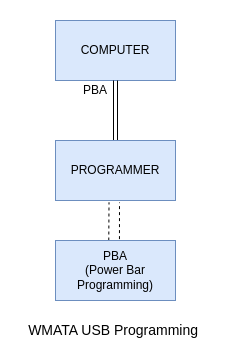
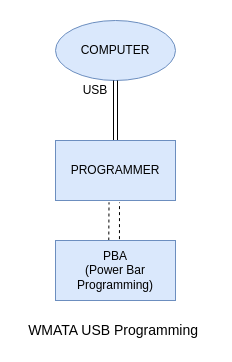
- <mxCell id="2" value="COMPUTER&lt;br&gt;" style="rounded=0;whiteSpace=wrap;html=1;fillColor=#dae8fc;strokeColor=#6c8ebf;" vertex="1" parent="1"><mxGeometry x="55" y="20" width="120" height="60" as="geometry" /></mxCell>
+ <mxCell id="2" value="COMPUTER&lt;br&gt;" style="ellipse;whiteSpace=wrap;html=1;fillColor=#dae8fc;strokeColor=#6c8ebf;" vertex="1" parent="1"><mxGeometry x="55" y="20" width="120" height="60" as="geometry" /></mxCell>
- <mxCell id="4" value="PBA" style="text;html=1;strokeColor=none;fillColor=none;align=center;verticalAlign=middle;whiteSpace=wrap;rounded=0;" vertex="1" parent="1"><mxGeometry x="75" y="80" width="40" height="20" as="geometry" /></mxCell>
+ <mxCell id="4" value="USB" style="text;html=1;strokeColor=none;fillColor=none;align=center;verticalAlign=middle;whiteSpace=wrap;rounded=0;" vertex="1" parent="1"><mxGeometry x="75" y="80" width="40" height="20" as="geometry" /></mxCell>
